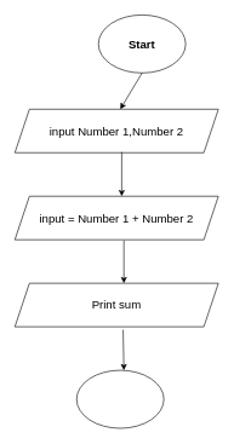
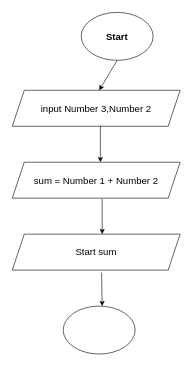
- <mxCell id="4" value="input Number 1,Number 2" style="shape=parallelogram;perimeter=parallelogramPerimeter;whiteSpace=wrap;html=1;fixedSize=1;fontSize=16;" vertex="1" parent="1"><mxGeometry x="20" y="150" width="280" height="60" as="geometry" /></mxCell>
+ <mxCell id="4" value="input Number 3,Number 2" style="shape=parallelogram;perimeter=parallelogramPerimeter;whiteSpace=wrap;html=1;fixedSize=1;fontSize=16;" vertex="1" parent="1"><mxGeometry x="20" y="150" width="280" height="60" as="geometry" /></mxCell>
- <mxCell id="6" value="input = Number 1 + Number 2" style="shape=parallelogram;perimeter=parallelogramPerimeter;whiteSpace=wrap;html=1;fixedSize=1;fontSize=16;" vertex="1" parent="1"><mxGeometry x="20" y="270" width="280" height="60" as="geometry" /></mxCell>
+ <mxCell id="6" value="sum = Number 1 + Number 2" style="shape=parallelogram;perimeter=parallelogramPerimeter;whiteSpace=wrap;html=1;fixedSize=1;fontSize=16;" vertex="1" parent="1"><mxGeometry x="20" y="270" width="280" height="60" as="geometry" /></mxCell>
- <mxCell id="8" value="Print sum" style="shape=parallelogram;perimeter=parallelogramPerimeter;whiteSpace=wrap;html=1;fixedSize=1;fontSize=16;" vertex="1" parent="1"><mxGeometry x="20" y="390" width="280" height="60" as="geometry" /></mxCell>
+ <mxCell id="8" value="Start sum" style="shape=parallelogram;perimeter=parallelogramPerimeter;whiteSpace=wrap;html=1;fixedSize=1;fontSize=16;" vertex="1" parent="1"><mxGeometry x="20" y="390" width="280" height="60" as="geometry" /></mxCell>
